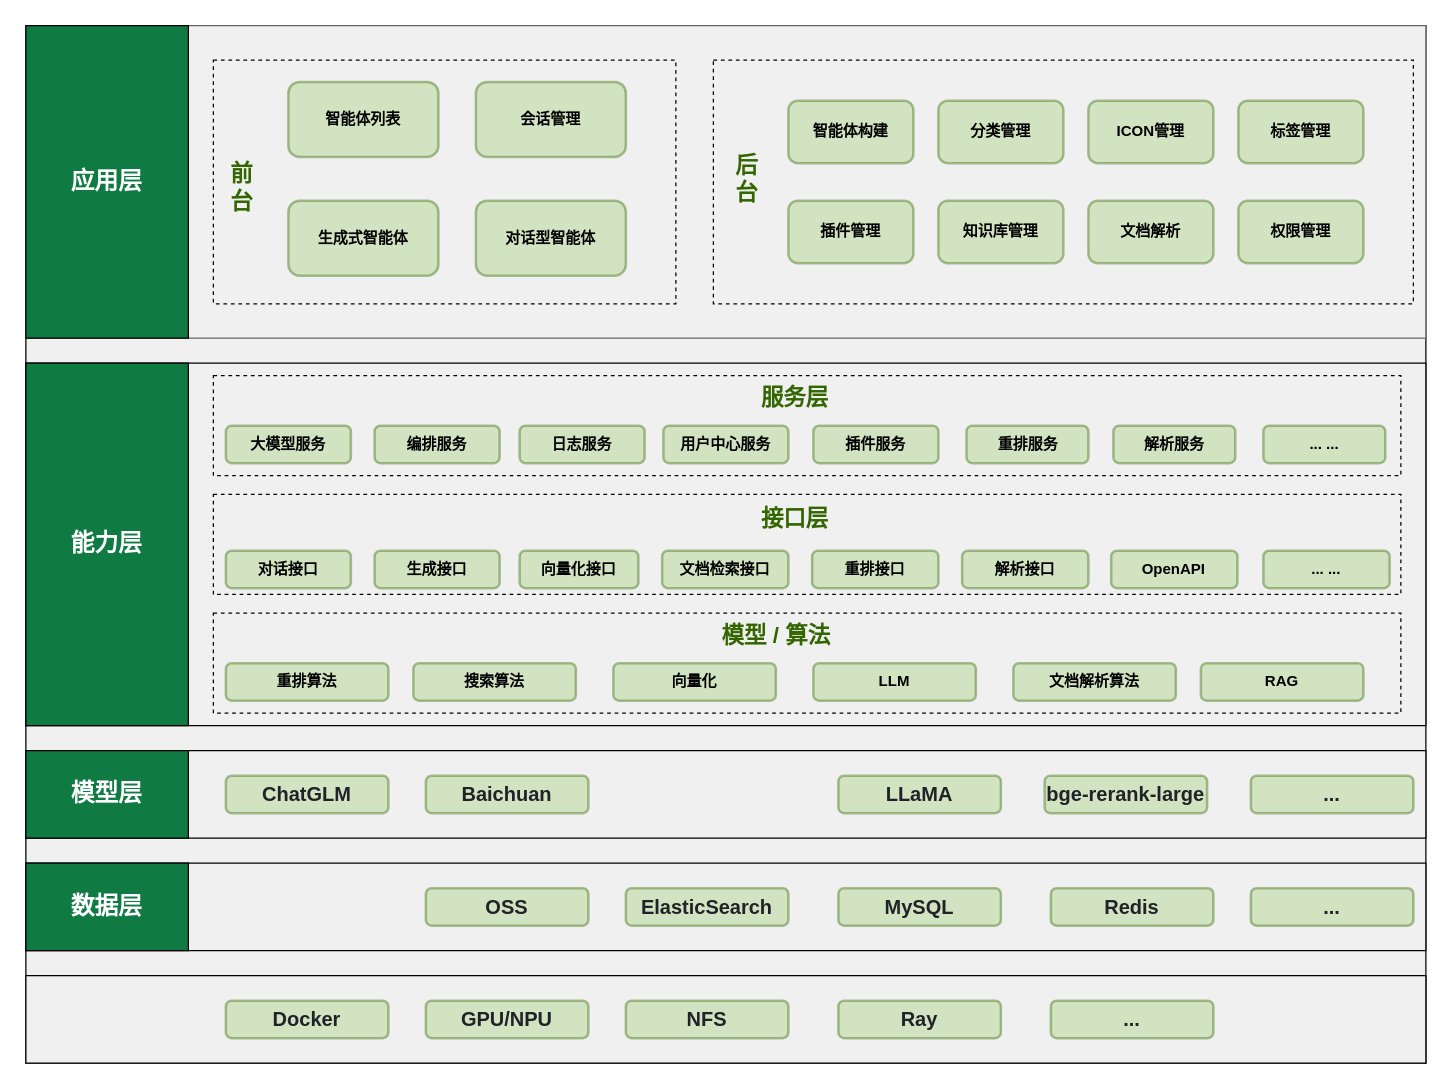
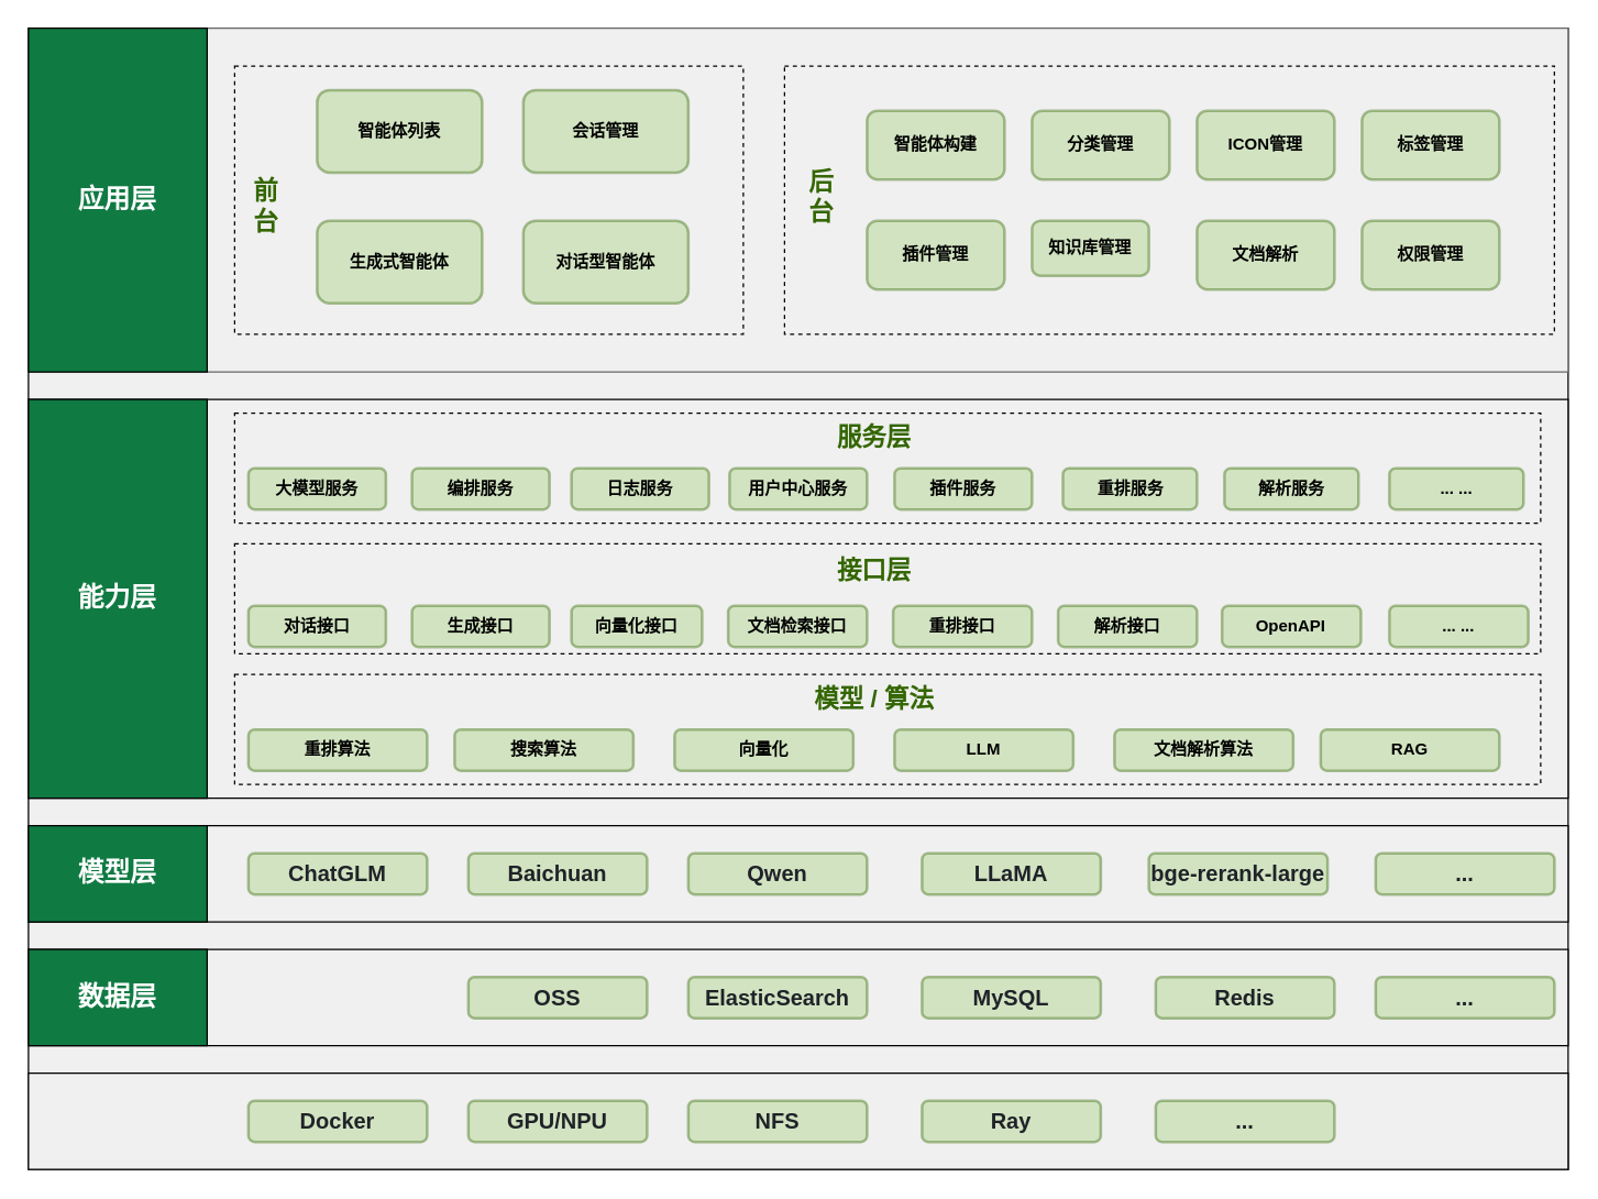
- <mxCell id="75" value="知识库管理" style="rounded=1;whiteSpace=wrap;html=1;labelBackgroundColor=none;fillColor=#A5CF7C;strokeColor=#336600;glass=0;opacity=40;fontStyle=1;strokeWidth=2;" vertex="1" parent="1"><mxGeometry x="750" y="160" width="100" height="50" as="geometry" /></mxCell>
+ <mxCell id="75" value="知识库管理" style="rounded=1;whiteSpace=wrap;html=1;labelBackgroundColor=none;fillColor=#A5CF7C;strokeColor=#336600;glass=0;opacity=40;fontStyle=1;strokeWidth=2;" vertex="1" parent="1"><mxGeometry x="750" y="160" width="85" height="40" as="geometry" /></mxCell>
- <mxCell id="41" value="模型 / 算法" style="text;html=1;strokeColor=none;fillColor=none;align=center;verticalAlign=middle;whiteSpace=wrap;rounded=0;dashed=1;fontSize=18;fontColor=#336600;fontStyle=1" vertex="1" parent="31"><mxGeometry x="552.5" y="203" width="95" height="30" as="geometry" /></mxCell>
+ <mxCell id="41" value="模型 / 算法" style="text;html=1;strokeColor=none;fillColor=none;align=center;verticalAlign=middle;whiteSpace=wrap;rounded=0;dashed=1;fontSize=18;fontColor=#336600;fontStyle=1" vertex="1" parent="31"><mxGeometry x="567.5" y="203" width="95" height="30" as="geometry" /></mxCell>
+ <mxCell id="26" value="&lt;span style=&quot;box-sizing: border-box ; color: rgb(31 , 35 , 40) ; font-family: , &amp;#34;system-ui&amp;#34; , &amp;#34;segoe ui&amp;#34; , &amp;#34;noto sans&amp;#34; , &amp;#34;helvetica&amp;#34; , &amp;#34;arial&amp;#34; , sans-serif , &amp;#34;apple color emoji&amp;#34; , &amp;#34;segoe ui emoji&amp;#34; ; font-size: 16px&quot;&gt;Qwen&lt;/span&gt;" style="rounded=1;whiteSpace=wrap;html=1;labelBackgroundColor=none;fillColor=#A5CF7C;strokeColor=#336600;glass=0;opacity=40;fontStyle=1;strokeWidth=2;" vertex="1" parent="21"><mxGeometry x="480" y="20" width="130" height="30" as="geometry" /></mxCell>
